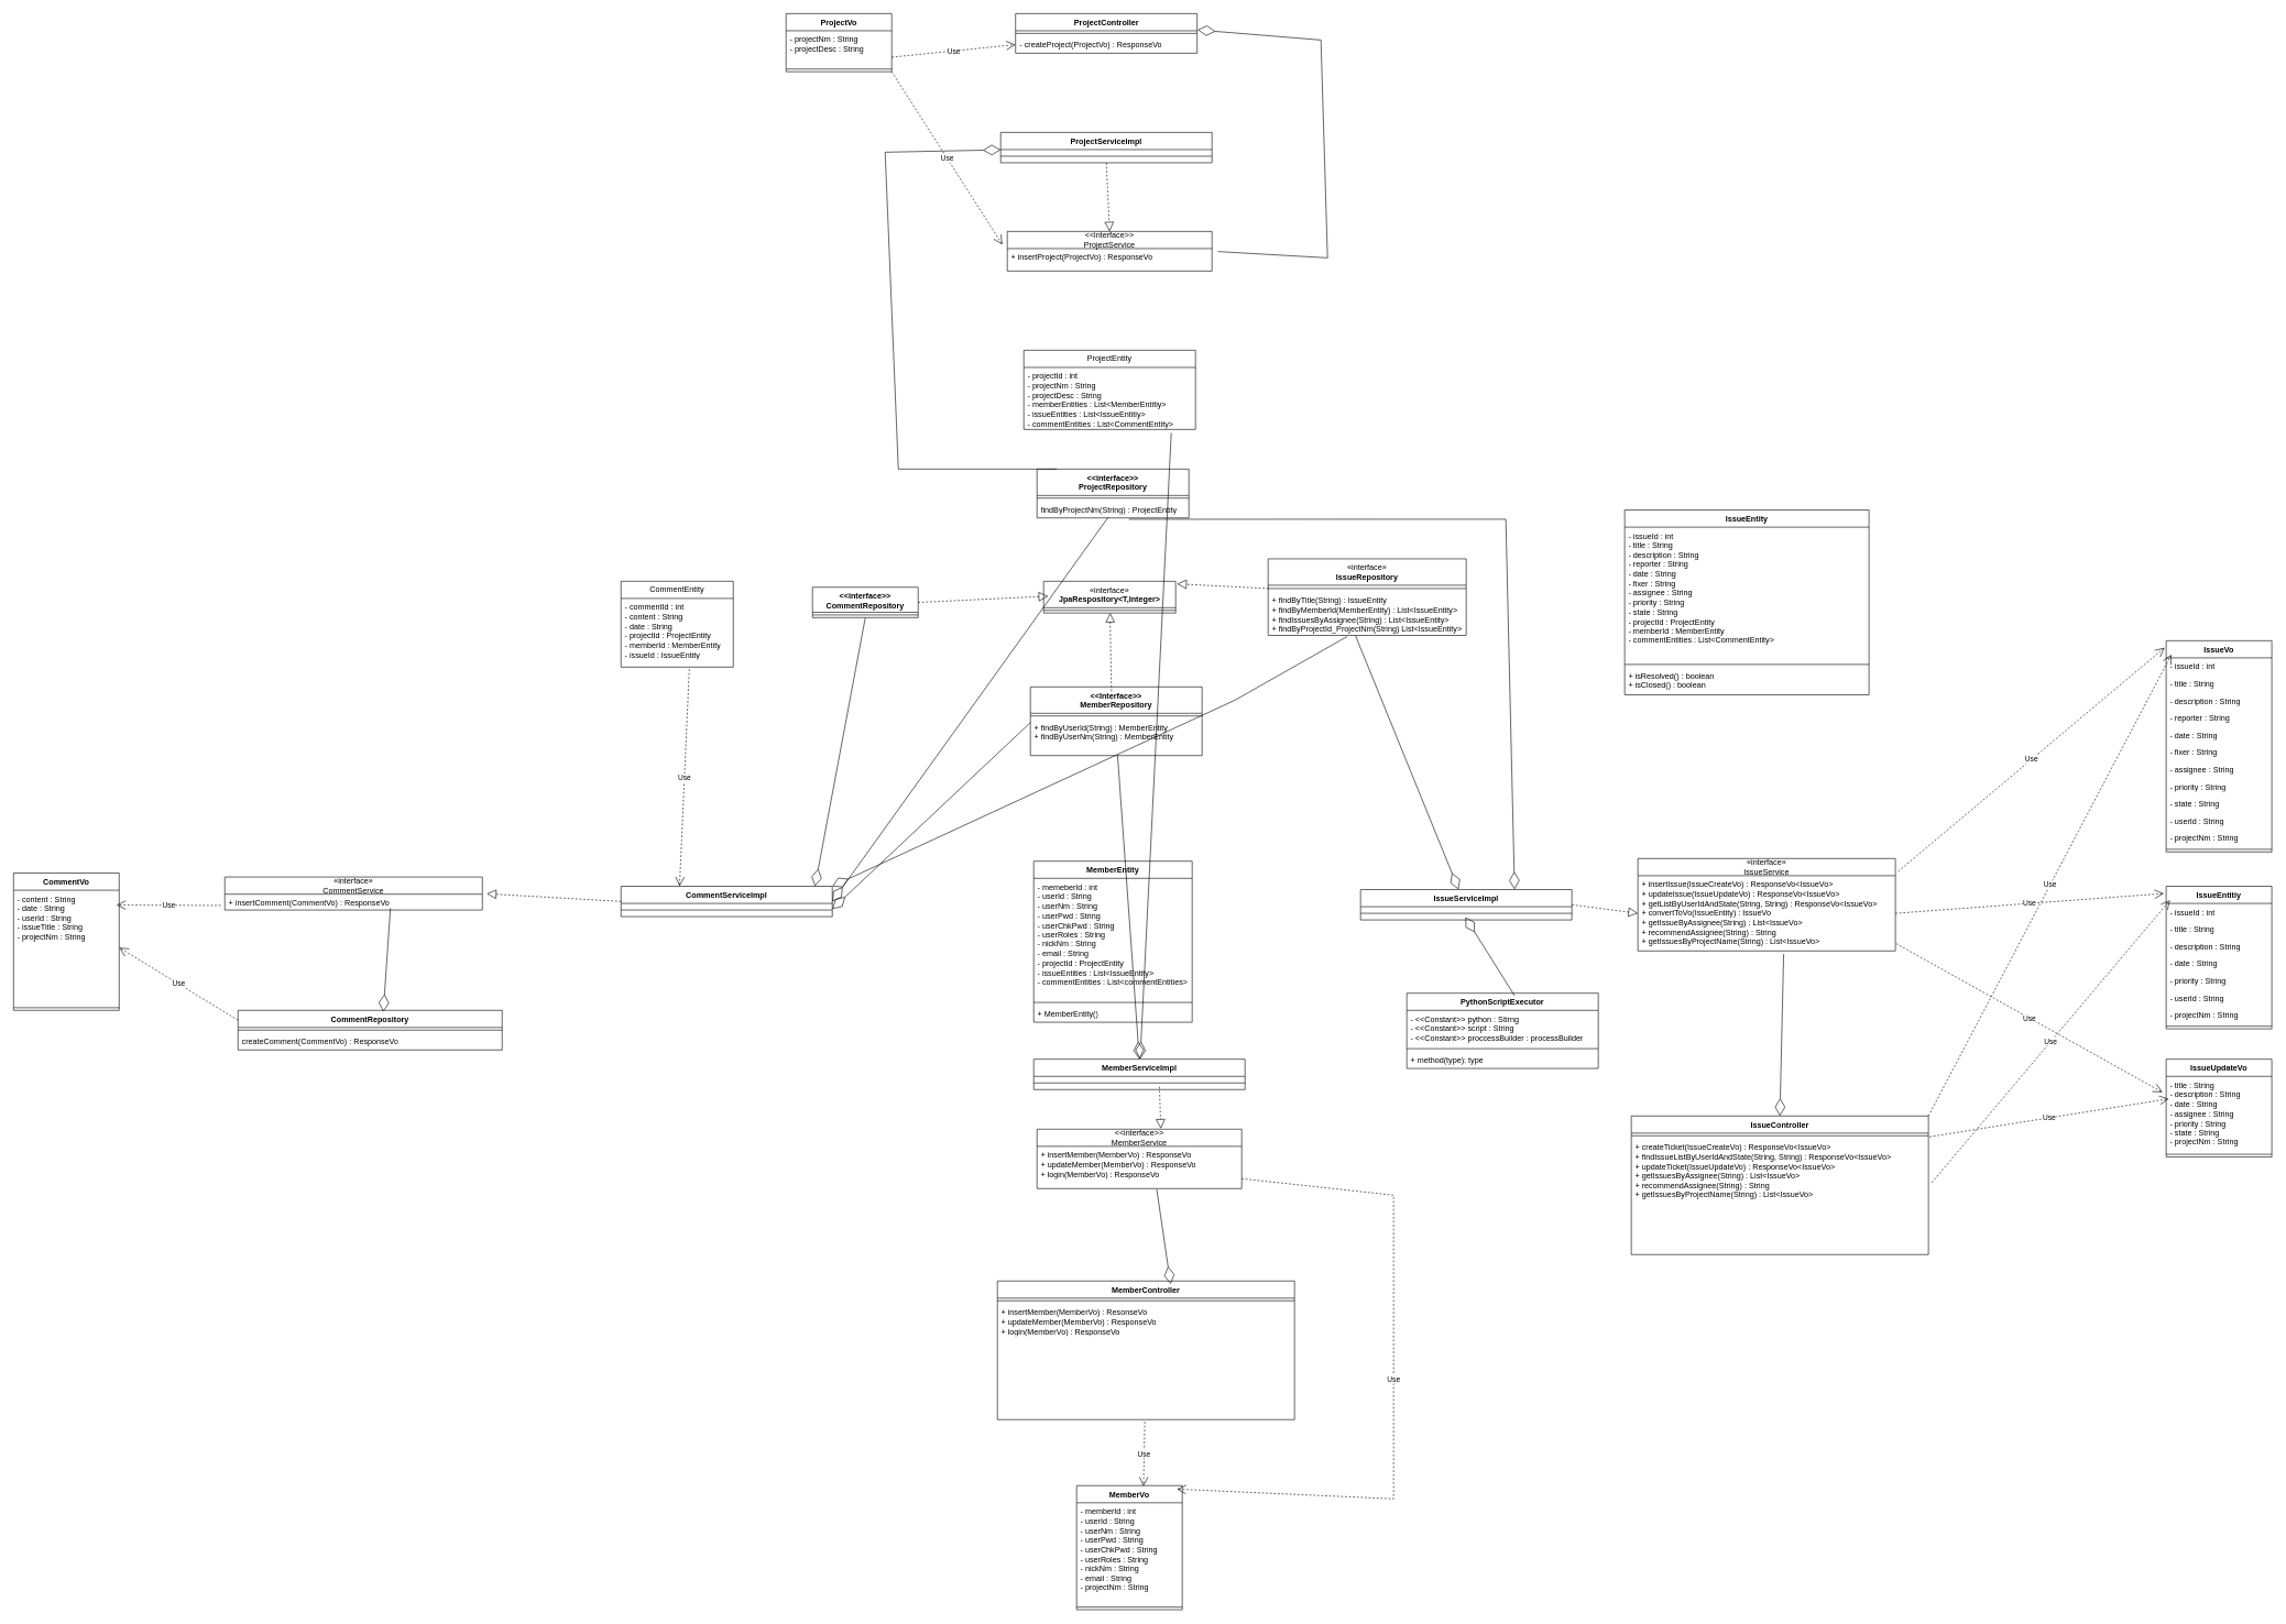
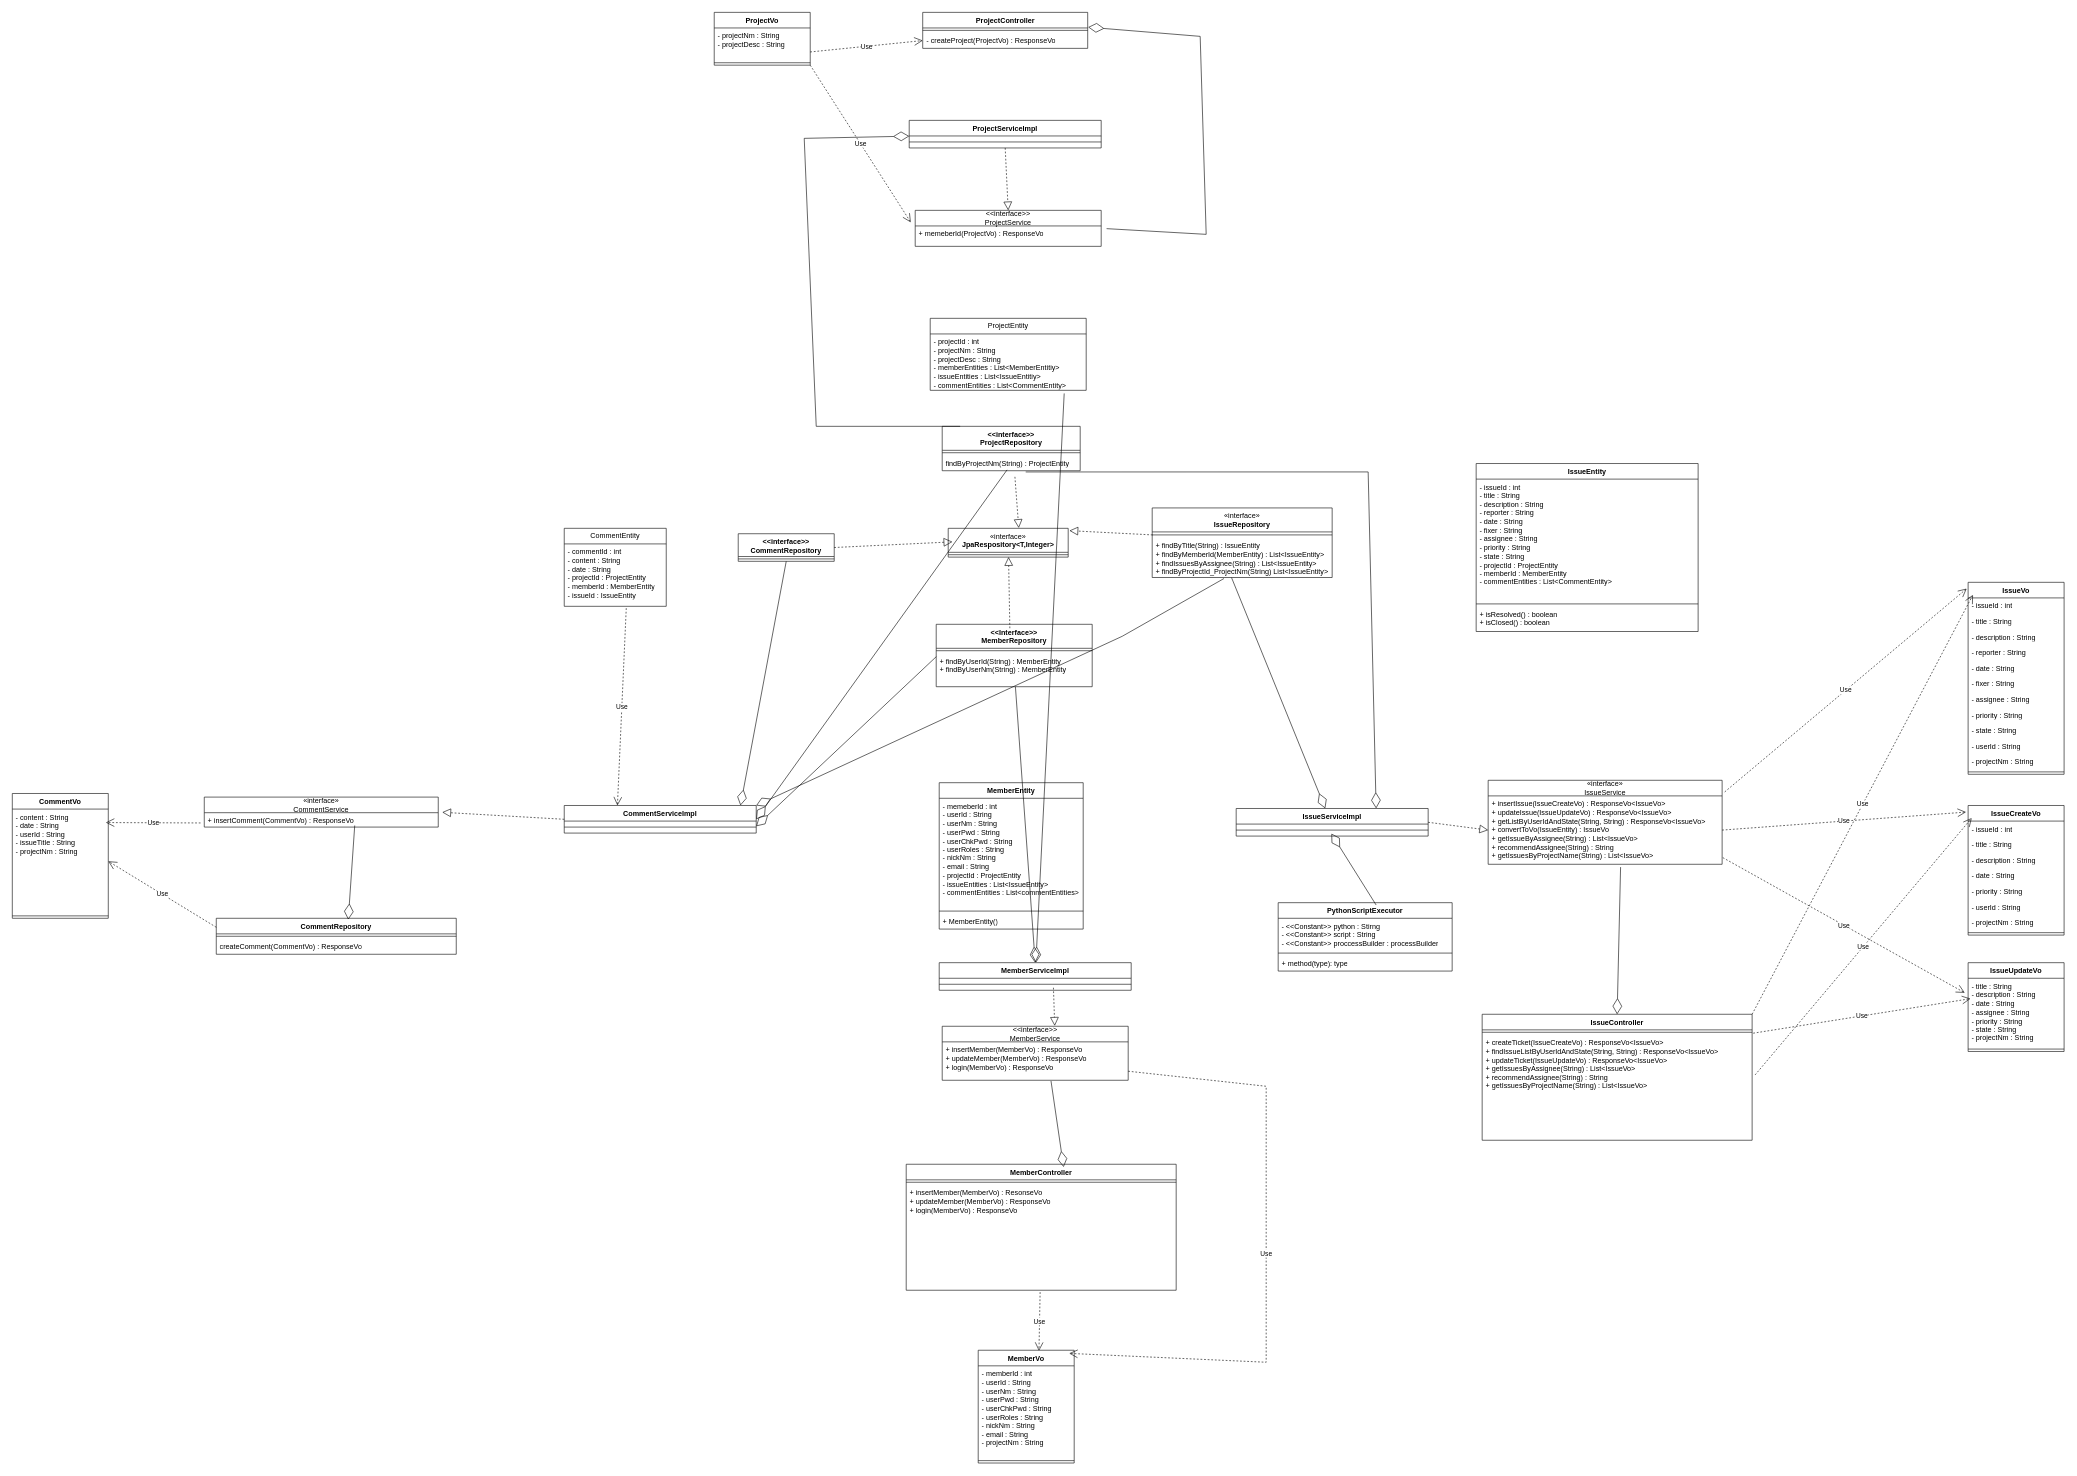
- <mxCell id="109" value="+ insertProject(ProjectVo) : ResponseVo" style="text;strokeColor=none;fillColor=none;align=left;verticalAlign=top;spacingLeft=4;spacingRight=4;overflow=hidden;rotatable=0;points=[[0,0.5],[1,0.5]];portConstraint=eastwest;whiteSpace=wrap;html=1;" vertex="1" parent="108"><mxGeometry y="26" width="310" height="34" as="geometry" /></mxCell>
+ <mxCell id="109" value="+ memeberId(ProjectVo) : ResponseVo" style="text;strokeColor=none;fillColor=none;align=left;verticalAlign=top;spacingLeft=4;spacingRight=4;overflow=hidden;rotatable=0;points=[[0,0.5],[1,0.5]];portConstraint=eastwest;whiteSpace=wrap;html=1;" vertex="1" parent="108"><mxGeometry y="26" width="310" height="34" as="geometry" /></mxCell>
+ <mxCell id="31" value="" style="endArrow=block;dashed=1;endFill=0;endSize=12;html=1;rounded=0;exitX=0.527;exitY=1.391;exitDx=0;exitDy=0;entryX=0.588;entryY=-0.012;entryDx=0;entryDy=0;exitPerimeter=0;entryPerimeter=0;" edge="1" parent="1" source="30" target="4"><mxGeometry width="160" relative="1" as="geometry"><mxPoint x="1870" y="990" as="sourcePoint" /><mxPoint x="2030" y="990" as="targetPoint" /></mxGeometry></mxCell>
- <mxCell id="49" value="IssueEntitiy" style="swimlane;fontStyle=1;align=center;verticalAlign=top;childLayout=stackLayout;horizontal=1;startSize=26;horizontalStack=0;resizeParent=1;resizeParentMax=0;resizeLast=0;collapsible=1;marginBottom=0;whiteSpace=wrap;html=1;" vertex="1" parent="1"><mxGeometry x="3280" y="1342" width="160" height="216" as="geometry" /></mxCell>
+ <mxCell id="49" value="IssueCreateVo" style="swimlane;fontStyle=1;align=center;verticalAlign=top;childLayout=stackLayout;horizontal=1;startSize=26;horizontalStack=0;resizeParent=1;resizeParentMax=0;resizeLast=0;collapsible=1;marginBottom=0;whiteSpace=wrap;html=1;" vertex="1" parent="1"><mxGeometry x="3280" y="1342" width="160" height="216" as="geometry" /></mxCell>
